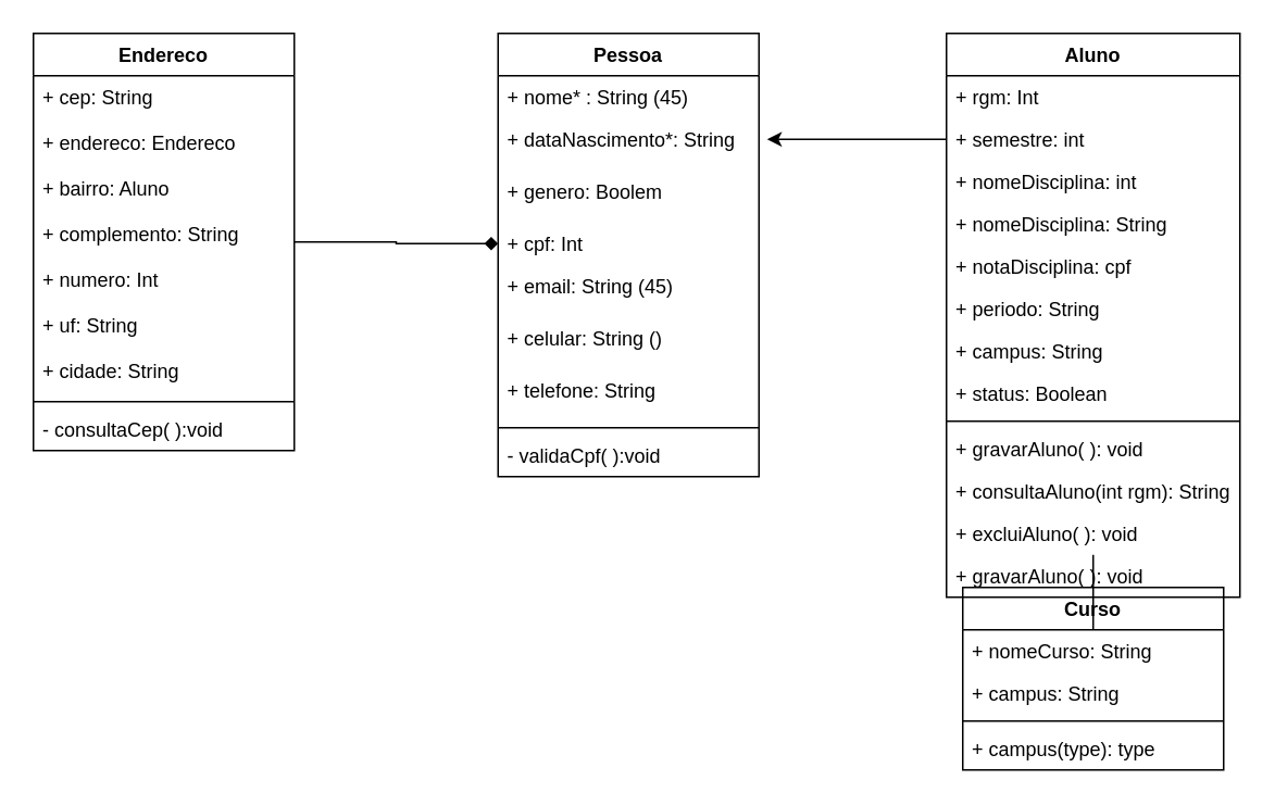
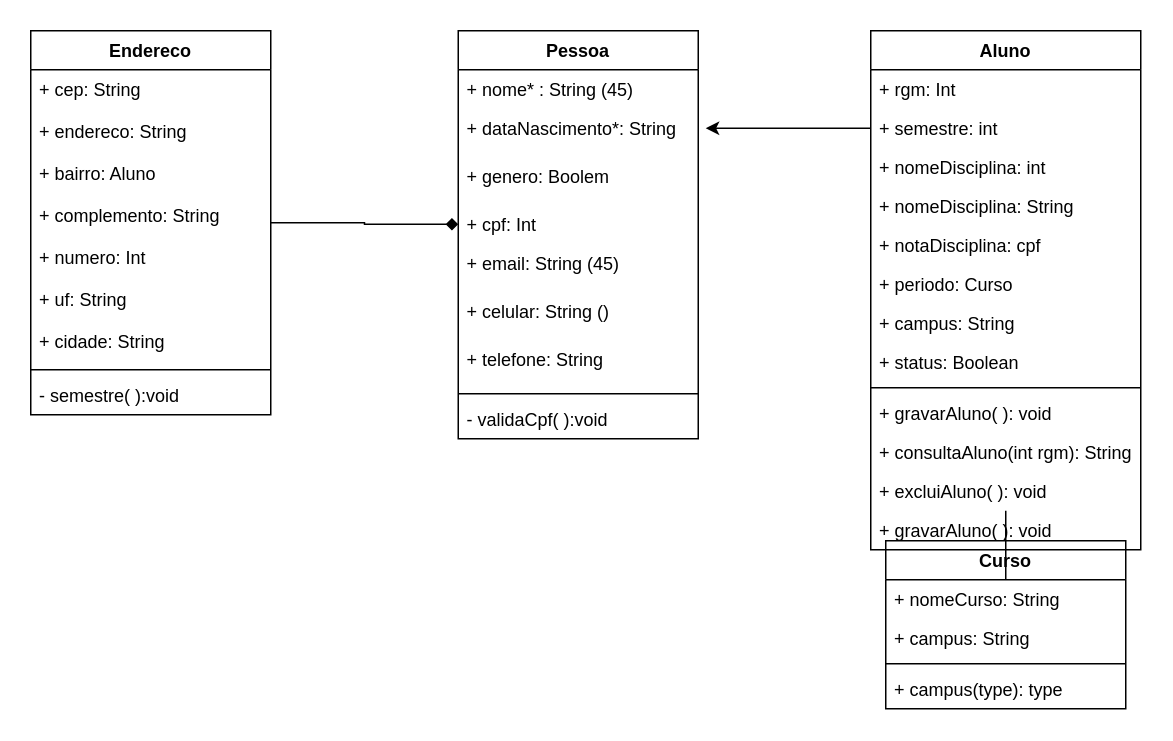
- <mxCell id="6" value="+ endereco: Endereco" style="text;strokeColor=none;fillColor=none;align=left;verticalAlign=top;spacingLeft=4;spacingRight=4;overflow=hidden;rotatable=0;points=[[0,0.5],[1,0.5]];portConstraint=eastwest;" parent="4" vertex="1"><mxGeometry y="54" width="160" height="28" as="geometry" /></mxCell>
+ <mxCell id="6" value="+ endereco: String" style="text;strokeColor=none;fillColor=none;align=left;verticalAlign=top;spacingLeft=4;spacingRight=4;overflow=hidden;rotatable=0;points=[[0,0.5],[1,0.5]];portConstraint=eastwest;" parent="4" vertex="1"><mxGeometry y="54" width="160" height="28" as="geometry" /></mxCell>
- <mxCell id="31" value="+ periodo: String" style="text;strokeColor=none;fillColor=none;align=left;verticalAlign=top;spacingLeft=4;spacingRight=4;overflow=hidden;rotatable=0;points=[[0,0.5],[1,0.5]];portConstraint=eastwest;" parent="25" vertex="1"><mxGeometry y="156" width="180" height="26" as="geometry" /></mxCell>
+ <mxCell id="31" value="+ periodo: Curso" style="text;strokeColor=none;fillColor=none;align=left;verticalAlign=top;spacingLeft=4;spacingRight=4;overflow=hidden;rotatable=0;points=[[0,0.5],[1,0.5]];portConstraint=eastwest;" parent="25" vertex="1"><mxGeometry y="156" width="180" height="26" as="geometry" /></mxCell>
- <mxCell id="13" value="- consultaCep( ):void " style="text;strokeColor=none;fillColor=none;align=left;verticalAlign=top;spacingLeft=4;spacingRight=4;overflow=hidden;rotatable=0;points=[[0,0.5],[1,0.5]];portConstraint=eastwest;" parent="4" vertex="1"><mxGeometry y="230" width="160" height="26" as="geometry" /></mxCell>
+ <mxCell id="13" value="- semestre( ):void " style="text;strokeColor=none;fillColor=none;align=left;verticalAlign=top;spacingLeft=4;spacingRight=4;overflow=hidden;rotatable=0;points=[[0,0.5],[1,0.5]];portConstraint=eastwest;" parent="4" vertex="1"><mxGeometry y="230" width="160" height="26" as="geometry" /></mxCell>
